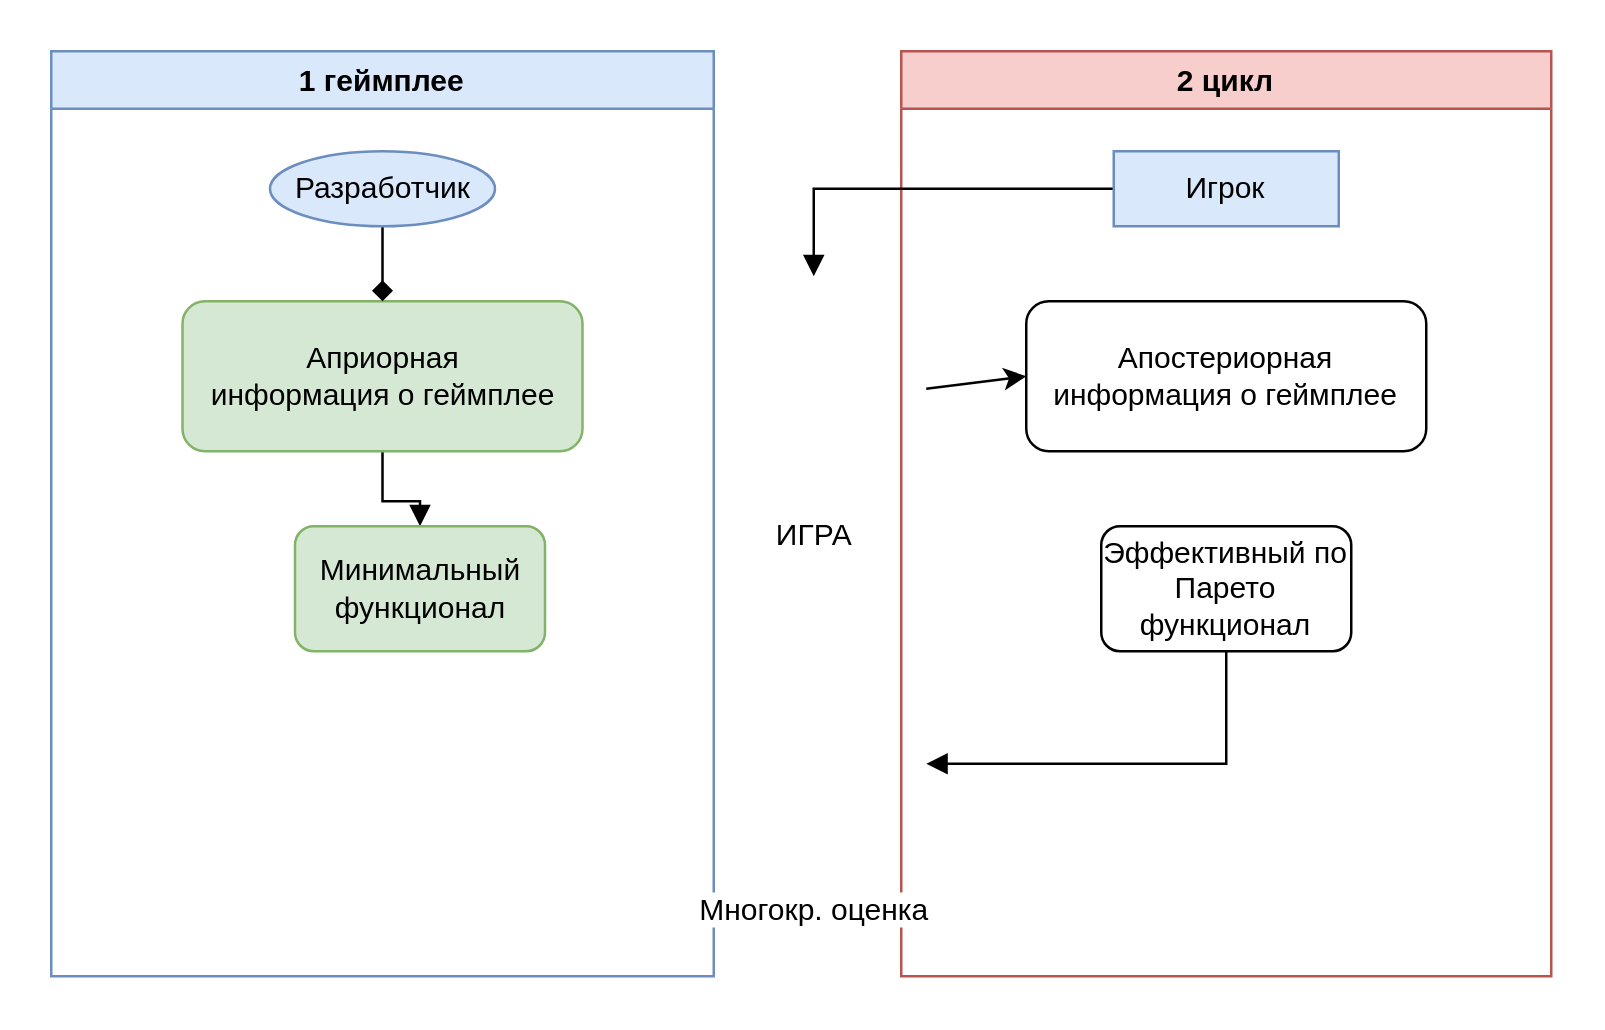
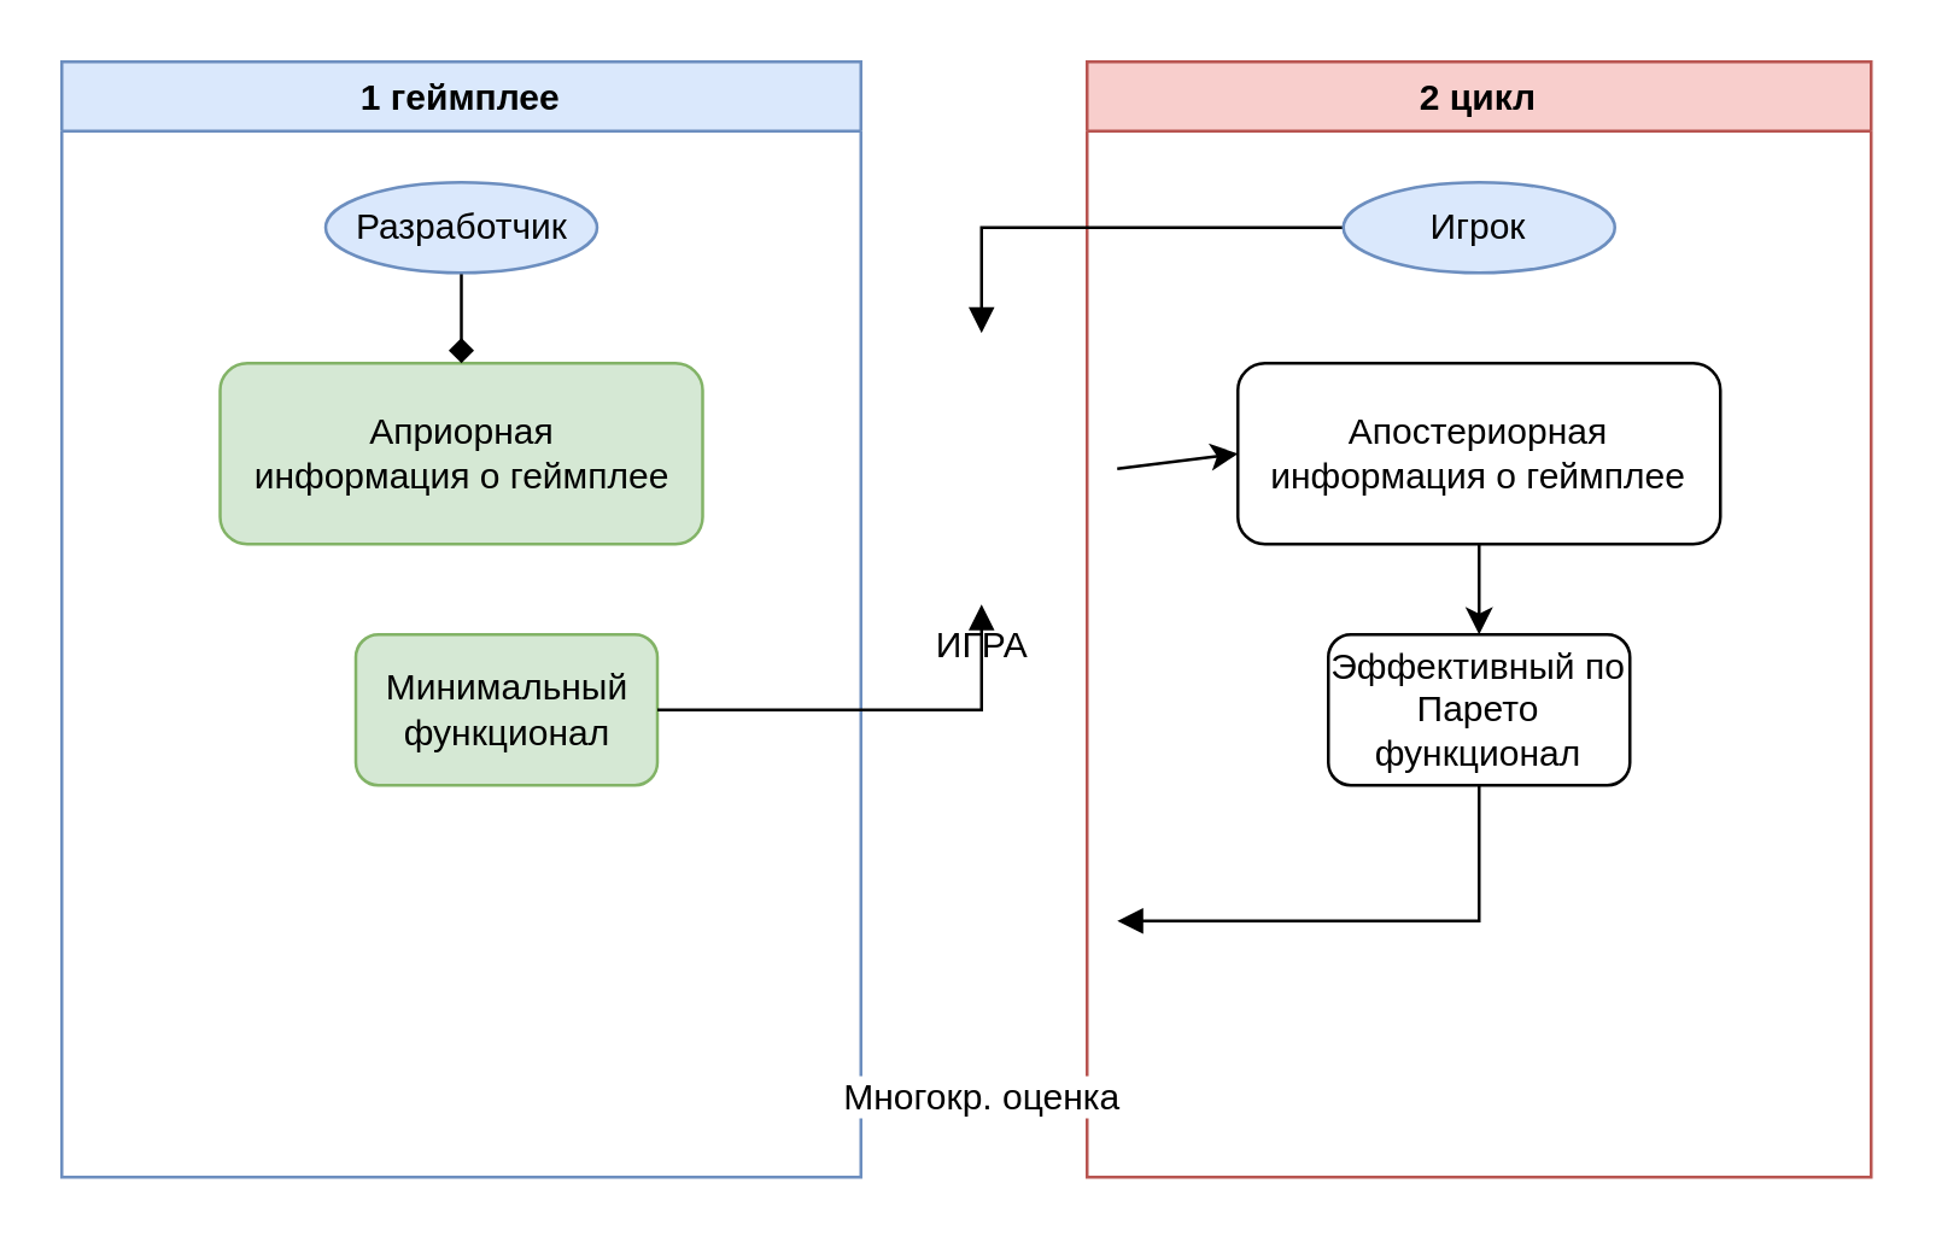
- <mxCell id="15" value="Игрок" style="whiteSpace=wrap;html=1;fillColor=#dae8fc;strokeColor=#6c8ebf;rounded=0;" vertex="1" parent="1"><mxGeometry x="445" y="60" width="90" height="30" as="geometry" /></mxCell>
+ <mxCell id="15" value="Игрок" style="ellipse;whiteSpace=wrap;html=1;fillColor=#dae8fc;strokeColor=#6c8ebf;" vertex="1" parent="1"><mxGeometry x="445" y="60" width="90" height="30" as="geometry" /></mxCell>
- <mxCell id="4" style="edgeStyle=orthogonalEdgeStyle;rounded=0;orthogonalLoop=1;jettySize=auto;html=1;entryX=0.5;entryY=0;entryDx=0;entryDy=0;endArrow=block;endFill=1;" edge="1" parent="3" source="5" target="8"><mxGeometry relative="1" as="geometry" /></mxCell>
+ <mxCell id="13" style="edgeStyle=orthogonalEdgeStyle;rounded=0;orthogonalLoop=1;jettySize=auto;html=1;entryX=0.5;entryY=0;entryDx=0;entryDy=0;" edge="1" parent="10" source="11" target="12"><mxGeometry relative="1" as="geometry" /></mxCell>
+ <mxCell id="9" style="edgeStyle=orthogonalEdgeStyle;rounded=0;orthogonalLoop=1;jettySize=auto;html=1;endArrow=block;endFill=1;" edge="1" parent="1" source="8" target="2"><mxGeometry relative="1" as="geometry" /></mxCell>
